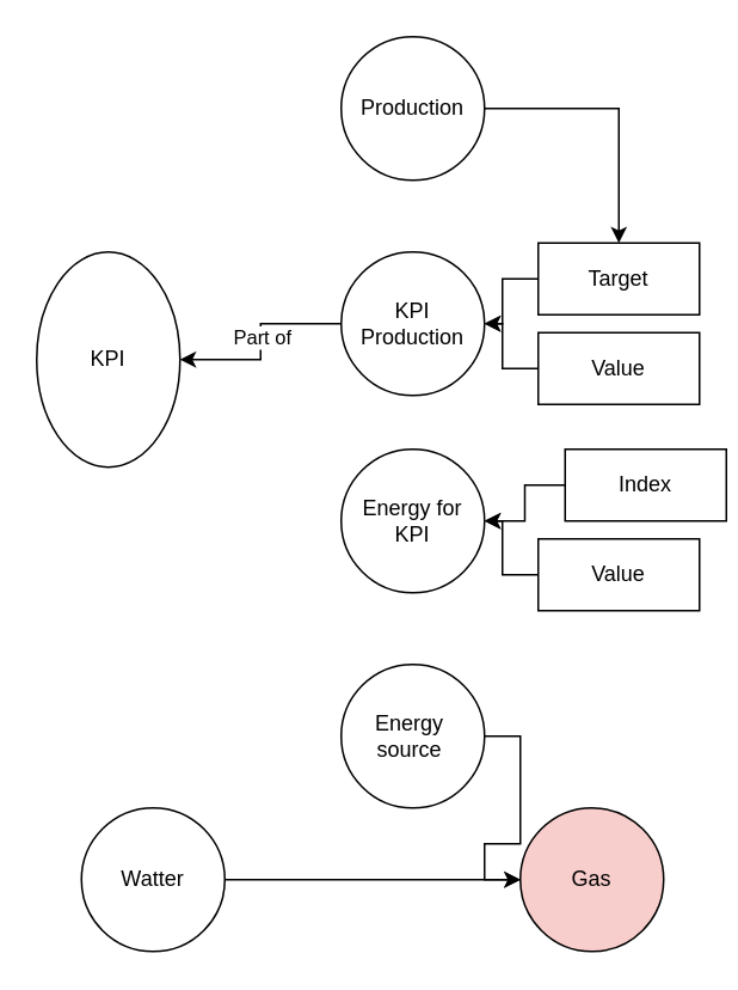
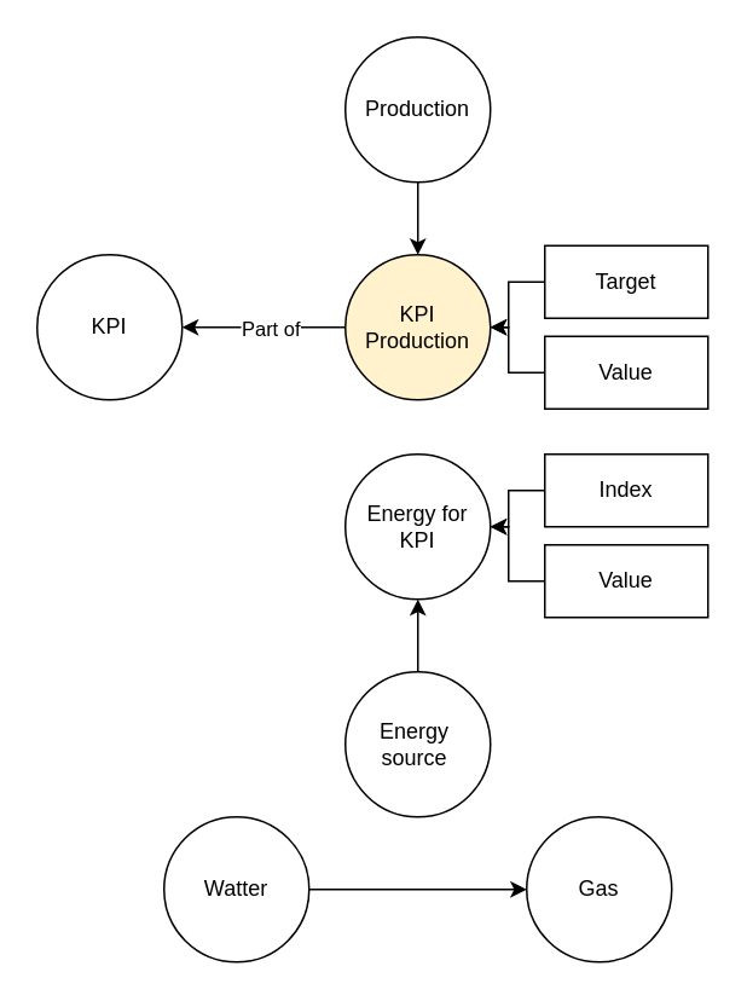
- <mxCell id="8" style="edgeStyle=orthogonalEdgeStyle;rounded=0;orthogonalLoop=1;jettySize=auto;html=1;" edge="1" parent="1" source="9" target="14"><mxGeometry relative="1" as="geometry" /></mxCell>
+ <mxCell id="8" style="edgeStyle=orthogonalEdgeStyle;rounded=0;orthogonalLoop=1;jettySize=auto;html=1;entryX=0.5;entryY=0;entryDx=0;entryDy=0;" edge="1" parent="1" source="9" target="12"><mxGeometry relative="1" as="geometry" /></mxCell>
- <mxCell id="12" value="KPI&lt;div&gt;Production&lt;/div&gt;" style="ellipse;whiteSpace=wrap;html=1;aspect=fixed;" vertex="1" parent="1"><mxGeometry x="190" y="140" width="80" height="80" as="geometry" /></mxCell>
+ <mxCell id="12" value="KPI&lt;div&gt;Production&lt;/div&gt;" style="ellipse;whiteSpace=wrap;html=1;aspect=fixed;fillColor=#fff2cc;" vertex="1" parent="1"><mxGeometry x="190" y="140" width="80" height="80" as="geometry" /></mxCell>
- <mxCell id="7" value="KPI" style="ellipse;whiteSpace=wrap;html=1;aspect=fixed;" vertex="1" parent="1"><mxGeometry x="20" y="140" width="80" height="120" as="geometry" /></mxCell>
+ <mxCell id="7" value="KPI" style="ellipse;whiteSpace=wrap;html=1;aspect=fixed;" vertex="1" parent="1"><mxGeometry x="20" y="140" width="80" height="80" as="geometry" /></mxCell>
- <mxCell id="19" value="Index" style="rounded=0;whiteSpace=wrap;html=1;" vertex="1" parent="1"><mxGeometry x="315" y="250" width="90" height="40" as="geometry" /></mxCell>
+ <mxCell id="19" value="Index" style="rounded=0;whiteSpace=wrap;html=1;" vertex="1" parent="1"><mxGeometry x="300" y="250" width="90" height="40" as="geometry" /></mxCell>
- <mxCell id="2" style="edgeStyle=orthogonalEdgeStyle;rounded=0;orthogonalLoop=1;jettySize=auto;html=1;" edge="1" parent="1" source="3" target="6"><mxGeometry relative="1" as="geometry"><mxPoint x="230" y="360" as="targetPoint" /></mxGeometry></mxCell>
+ <mxCell id="2" style="edgeStyle=orthogonalEdgeStyle;rounded=0;orthogonalLoop=1;jettySize=auto;html=1;entryX=0.5;entryY=1;entryDx=0;entryDy=0;" edge="1" parent="1" source="3" target="17"><mxGeometry relative="1" as="geometry"><mxPoint x="230" y="360" as="targetPoint" /></mxGeometry></mxCell>
- <mxCell id="5" value="Watter" style="ellipse;whiteSpace=wrap;html=1;aspect=fixed;" vertex="1" parent="1"><mxGeometry x="45" y="450" width="80" height="80" as="geometry" /></mxCell>
+ <mxCell id="5" value="Watter" style="ellipse;whiteSpace=wrap;html=1;aspect=fixed;" vertex="1" parent="1"><mxGeometry x="90" y="450" width="80" height="80" as="geometry" /></mxCell>
- <mxCell id="6" value="Gas" style="ellipse;whiteSpace=wrap;html=1;aspect=fixed;fillColor=#f8cecc;" vertex="1" parent="1"><mxGeometry x="290" y="450" width="80" height="80" as="geometry" /></mxCell>
+ <mxCell id="6" value="Gas" style="ellipse;whiteSpace=wrap;html=1;aspect=fixed;" vertex="1" parent="1"><mxGeometry x="290" y="450" width="80" height="80" as="geometry" /></mxCell>
